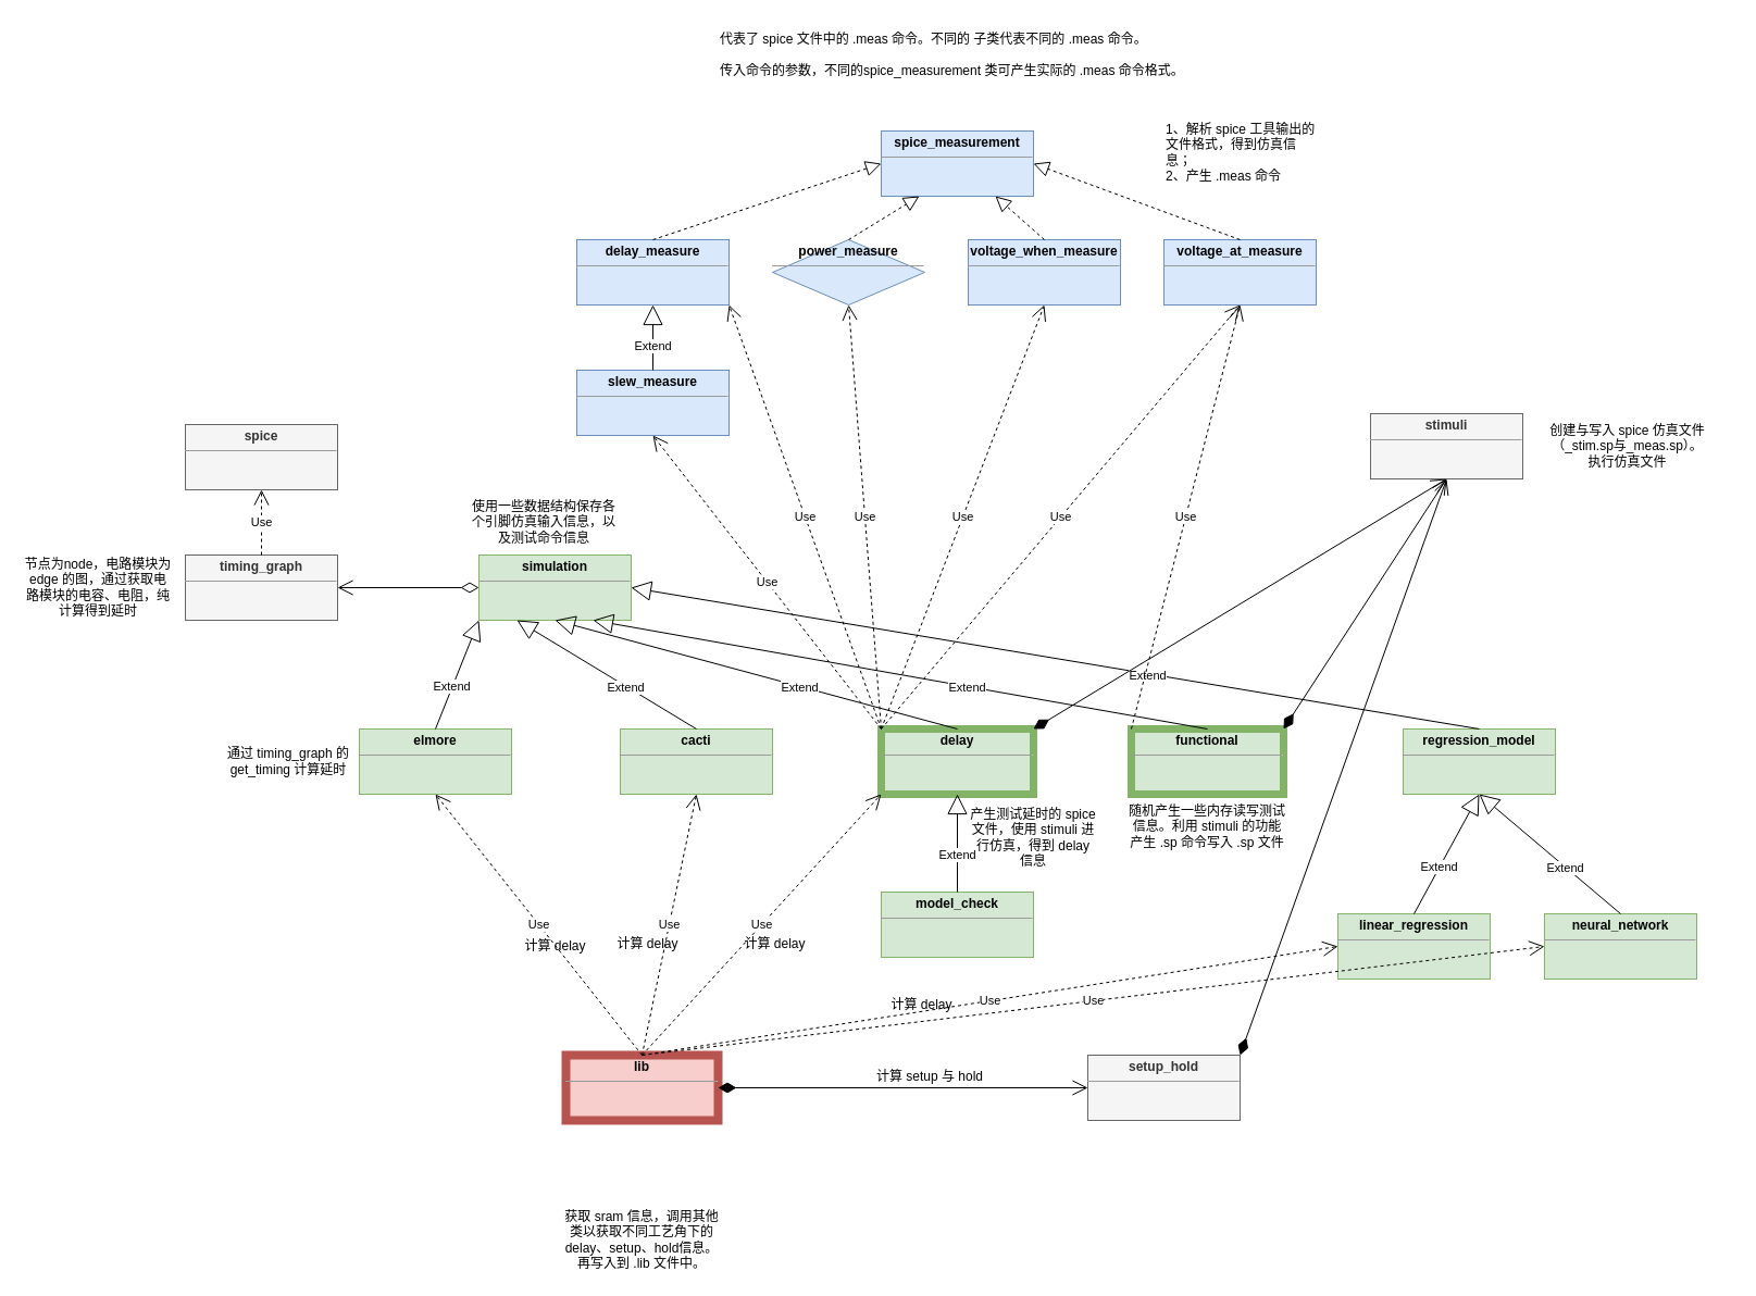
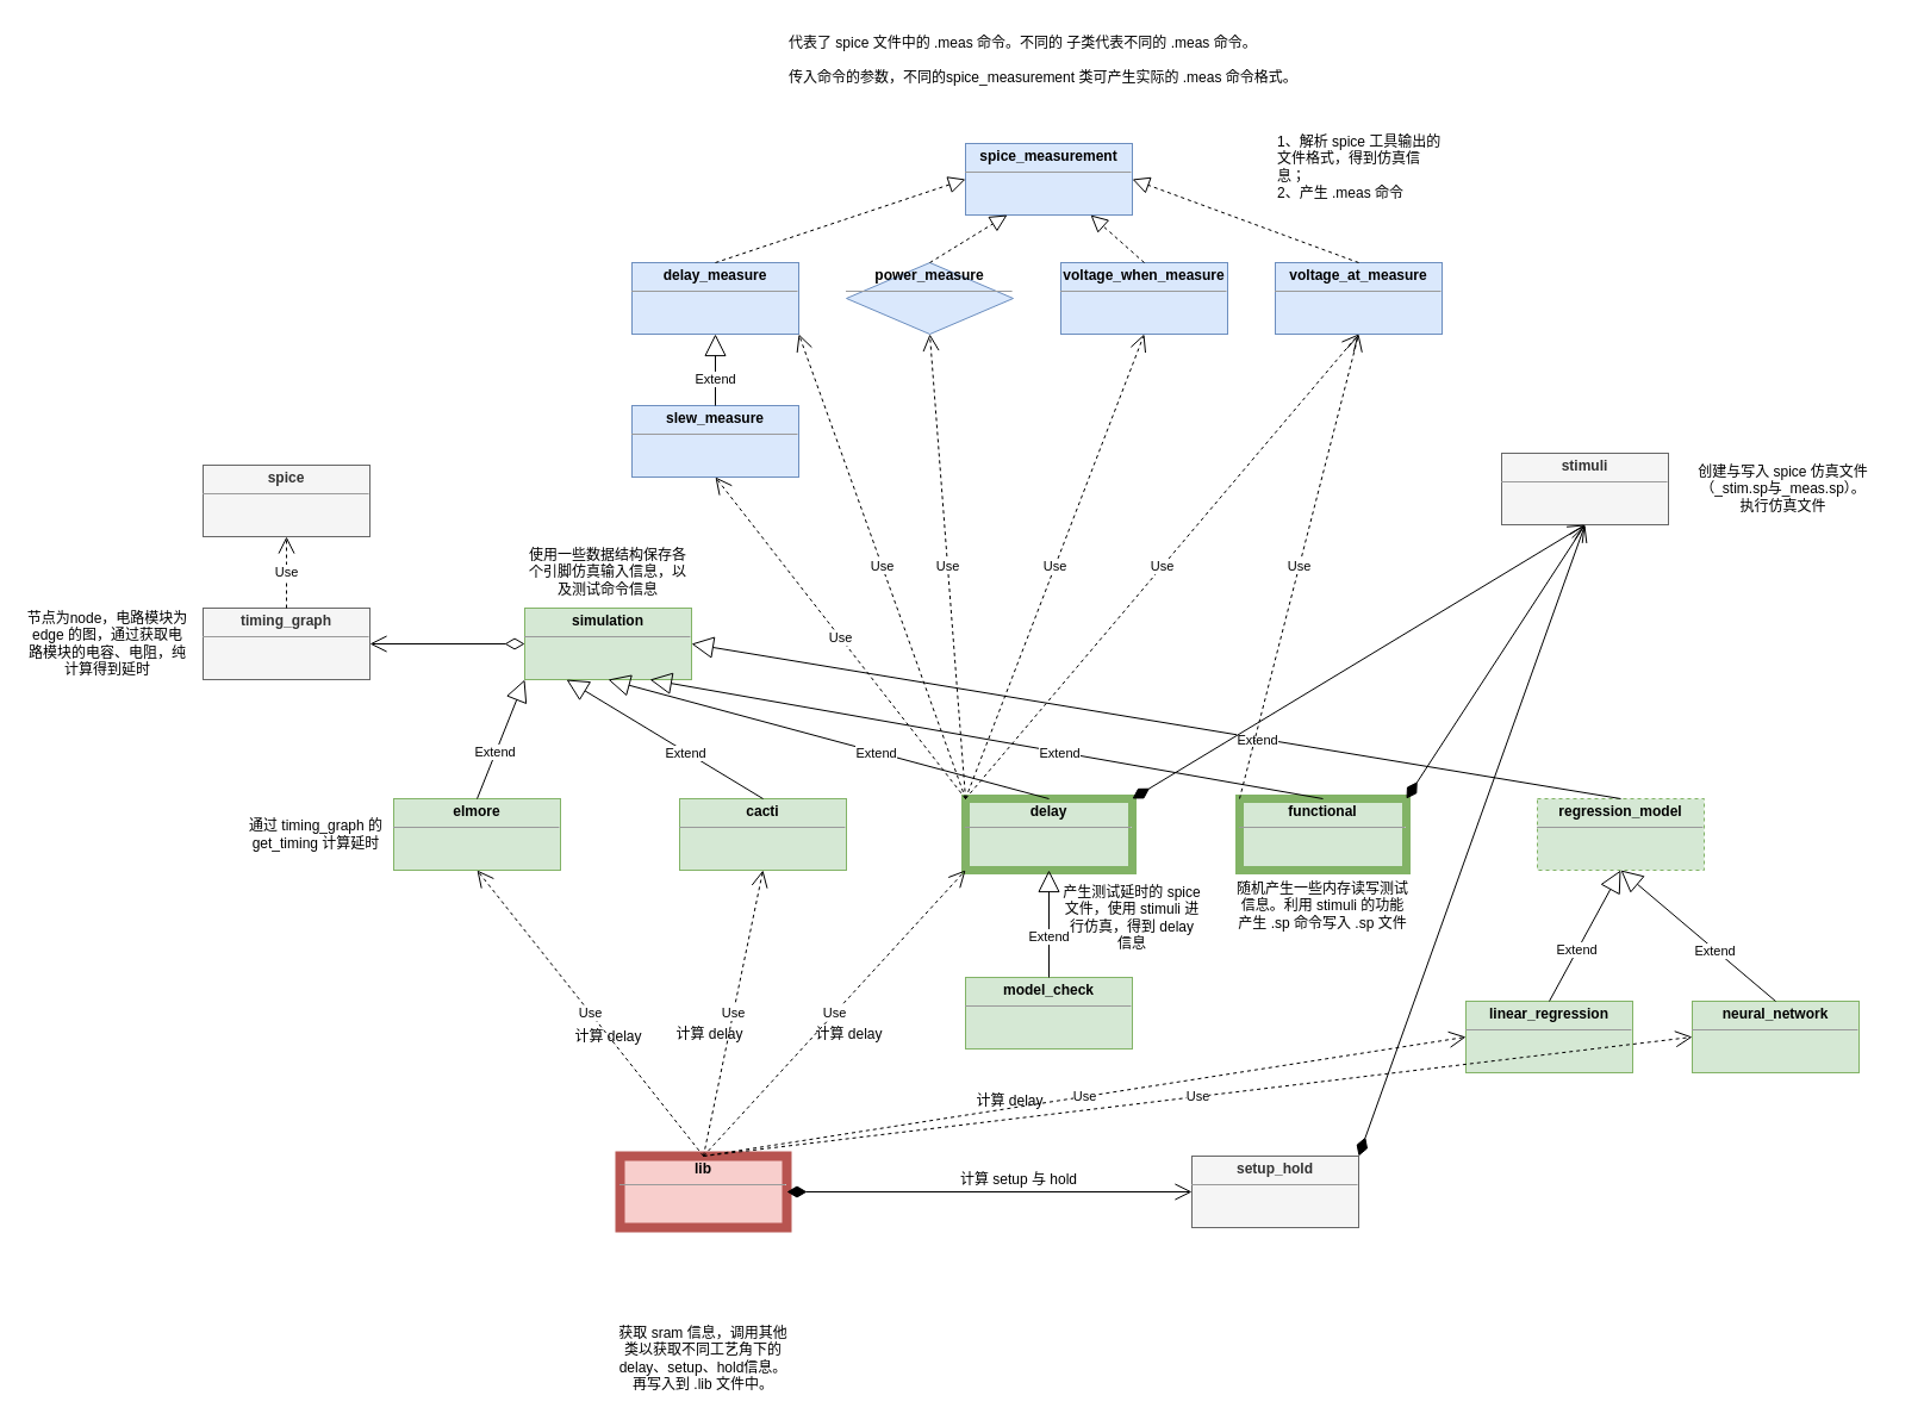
- <mxCell id="68" value="使用一些数据结构保存各个引脚仿真输入信息，以及测试命令信息" style="text;html=1;strokeColor=none;fillColor=none;align=center;verticalAlign=middle;whiteSpace=wrap;rounded=0;" parent="1" vertex="1"><mxGeometry x="430" y="460" width="140" height="40" as="geometry" /></mxCell>
+ <mxCell id="68" value="使用一些数据结构保存各个引脚仿真输入信息，以及测试命令信息" style="text;html=1;strokeColor=none;fillColor=none;align=center;verticalAlign=middle;whiteSpace=wrap;rounded=0;" parent="1" vertex="1"><mxGeometry x="440" y="460" width="140" height="40" as="geometry" /></mxCell>
- <mxCell id="8" value="&lt;p style=&quot;margin: 0px ; margin-top: 4px ; text-align: center&quot;&gt;&lt;b&gt;regression_model&lt;/b&gt;&lt;/p&gt;&lt;hr size=&quot;1&quot;&gt;&lt;div style=&quot;height: 2px&quot;&gt;&lt;/div&gt;" style="verticalAlign=top;align=left;overflow=fill;fontSize=12;fontFamily=Helvetica;html=1;fillColor=#d5e8d4;strokeColor=#82b366;" parent="1" vertex="1"><mxGeometry x="1290" y="670" width="140" height="60" as="geometry" /></mxCell>
+ <mxCell id="8" value="&lt;p style=&quot;margin: 0px ; margin-top: 4px ; text-align: center&quot;&gt;&lt;b&gt;regression_model&lt;/b&gt;&lt;/p&gt;&lt;hr size=&quot;1&quot;&gt;&lt;div style=&quot;height: 2px&quot;&gt;&lt;/div&gt;" style="verticalAlign=top;align=left;overflow=fill;fontSize=12;fontFamily=Helvetica;html=1;fillColor=#d5e8d4;strokeColor=#82b366;dashed=1;" parent="1" vertex="1"><mxGeometry x="1290" y="670" width="140" height="60" as="geometry" /></mxCell>
